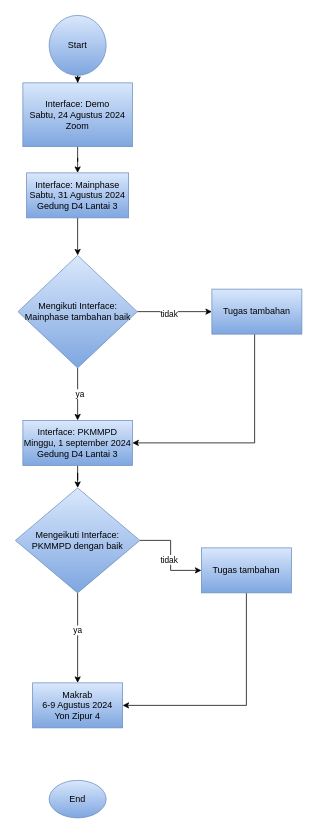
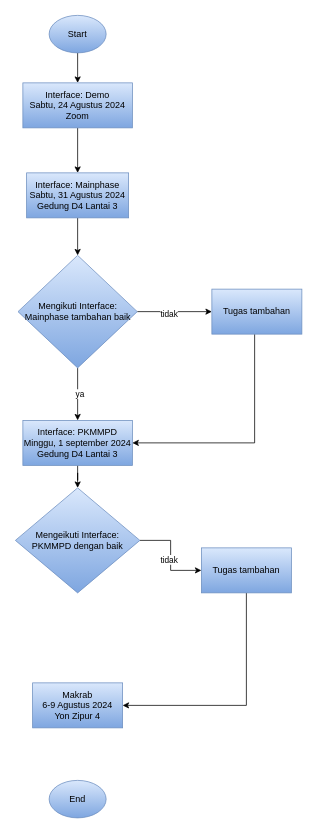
- <mxCell id="3" value="Start" style="ellipse;whiteSpace=wrap;html=1;fillColor=#dae8fc;strokeColor=#6c8ebf;gradientColor=#7ea6e0;" vertex="1" parent="1"><mxGeometry x="65" y="20" width="76" height="80" as="geometry" /></mxCell>
+ <mxCell id="3" value="Start" style="ellipse;whiteSpace=wrap;html=1;fillColor=#dae8fc;strokeColor=#6c8ebf;gradientColor=#7ea6e0;" vertex="1" parent="1"><mxGeometry x="65" y="20" width="76" height="50" as="geometry" /></mxCell>
- <mxCell id="5" value="Interface: Demo&lt;div&gt;Sabtu, 24 Agustus 2024&lt;/div&gt;&lt;div&gt;Zoom&lt;/div&gt;" style="rounded=0;whiteSpace=wrap;html=1;fillColor=#dae8fc;strokeColor=#6c8ebf;gradientColor=#7ea6e0;" vertex="1" parent="1"><mxGeometry x="30" y="110" width="146" height="85" as="geometry" /></mxCell>
+ <mxCell id="5" value="Interface: Demo&lt;div&gt;Sabtu, 24 Agustus 2024&lt;/div&gt;&lt;div&gt;Zoom&lt;/div&gt;" style="rounded=0;whiteSpace=wrap;html=1;fillColor=#dae8fc;strokeColor=#6c8ebf;gradientColor=#7ea6e0;" vertex="1" parent="1"><mxGeometry x="30" y="110" width="146" height="60" as="geometry" /></mxCell>
- <mxCell id="19" value="" style="edgeStyle=orthogonalEdgeStyle;rounded=0;orthogonalLoop=1;jettySize=auto;html=1;" edge="1" parent="1" source="21" target="24"><mxGeometry relative="1" as="geometry" /></mxCell>
- <mxCell id="20" value="ya" style="edgeLabel;html=1;align=center;verticalAlign=middle;resizable=0;points=[];" vertex="1" connectable="0" parent="19"><mxGeometry x="-0.183" y="-1" relative="1" as="geometry"><mxPoint as="offset" /></mxGeometry></mxCell>
